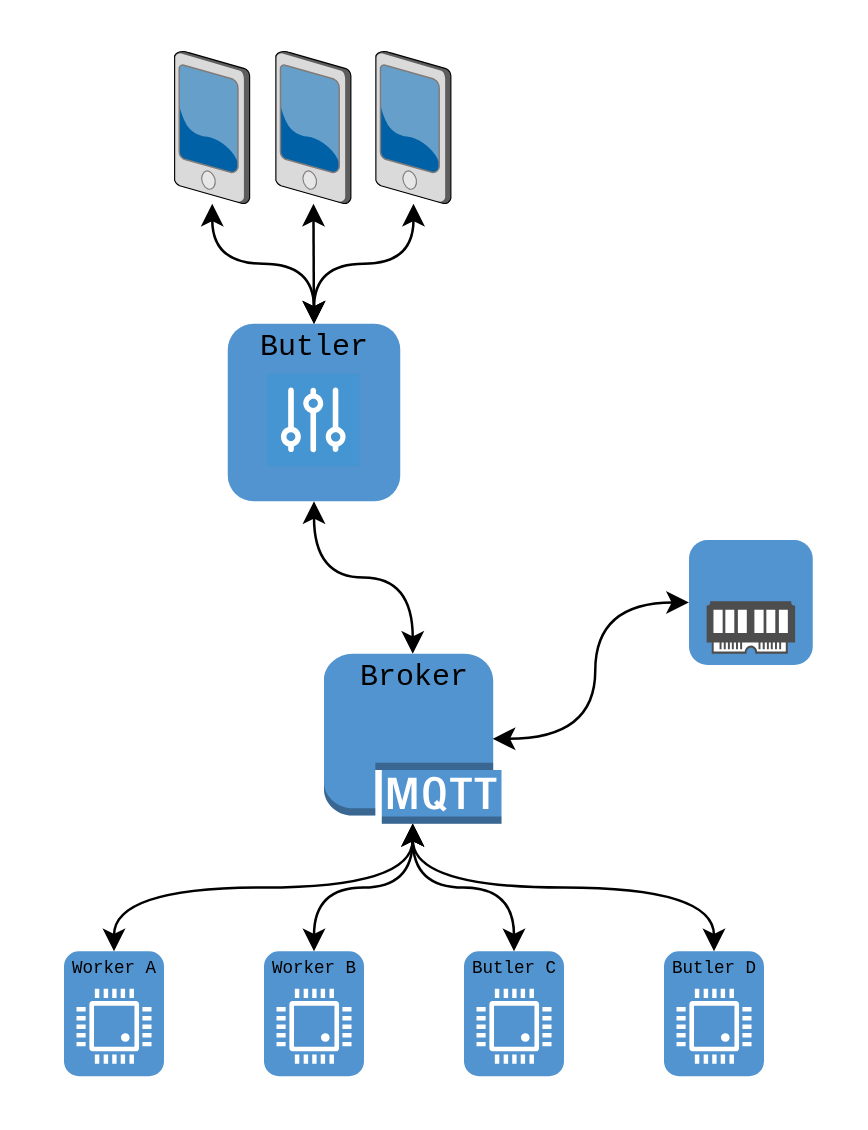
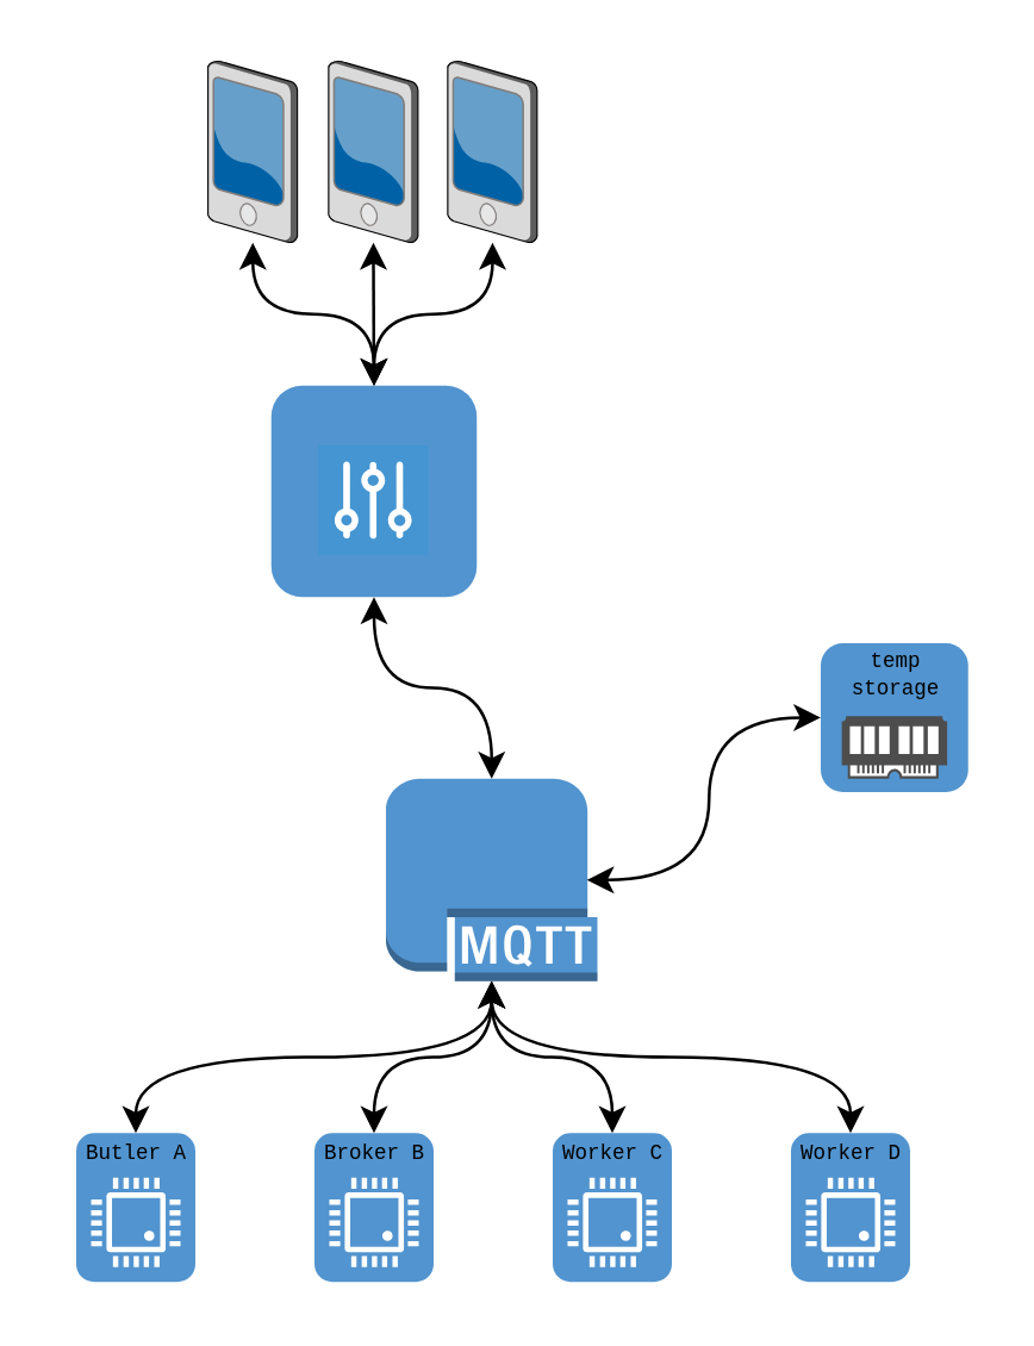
- <mxCell id="8" value="Butler" style="text;html=1;resizable=0;autosize=1;align=center;verticalAlign=middle;points=[];fillColor=none;strokeColor=none;rounded=0;fontFamily=Courier New;" parent="1" vertex="1"><mxGeometry x="94.75" y="129" width="60" height="20" as="geometry" /></mxCell>
+ <mxCell id="33" value="temp&lt;br style=&quot;font-size: 7px;&quot;&gt;storage" style="text;html=1;resizable=0;autosize=1;align=center;verticalAlign=middle;points=[];fillColor=none;strokeColor=none;rounded=0;fontFamily=Courier New;fontSize=7;" vertex="1" parent="1"><mxGeometry x="279.75" y="215.5" width="40" height="20" as="geometry" /></mxCell>
- <mxCell id="6" value="Broker" style="text;html=1;resizable=0;autosize=1;align=center;verticalAlign=middle;points=[];fillColor=none;strokeColor=none;rounded=0;fontFamily=Courier New;" parent="1" vertex="1"><mxGeometry x="134.5" y="261" width="60" height="20" as="geometry" /></mxCell>
- <mxCell id="12" value="&lt;font face=&quot;Courier New&quot;&gt;Worker A&lt;/font&gt;" style="text;html=1;resizable=0;autosize=1;align=center;verticalAlign=middle;points=[];fillColor=none;strokeColor=none;rounded=0;fontSize=7;" vertex="1" parent="1"><mxGeometry x="20" y="382" width="50" height="10" as="geometry" /></mxCell>
+ <mxCell id="12" value="&lt;font face=&quot;Courier New&quot;&gt;Butler A&lt;/font&gt;" style="text;html=1;resizable=0;autosize=1;align=center;verticalAlign=middle;points=[];fillColor=none;strokeColor=none;rounded=0;fontSize=7;" vertex="1" parent="1"><mxGeometry x="20" y="382" width="50" height="10" as="geometry" /></mxCell>
- <mxCell id="15" value="&lt;font face=&quot;Courier New&quot;&gt;Worker B&lt;/font&gt;" style="text;html=1;resizable=0;autosize=1;align=center;verticalAlign=middle;points=[];fillColor=none;strokeColor=none;rounded=0;fontSize=7;" vertex="1" parent="1"><mxGeometry x="100" y="382" width="50" height="10" as="geometry" /></mxCell>
+ <mxCell id="15" value="&lt;font face=&quot;Courier New&quot;&gt;Broker B&lt;/font&gt;" style="text;html=1;resizable=0;autosize=1;align=center;verticalAlign=middle;points=[];fillColor=none;strokeColor=none;rounded=0;fontSize=7;" vertex="1" parent="1"><mxGeometry x="100" y="382" width="50" height="10" as="geometry" /></mxCell>
- <mxCell id="19" value="&lt;font face=&quot;Courier New&quot;&gt;Butler C&lt;/font&gt;" style="text;html=1;resizable=0;autosize=1;align=center;verticalAlign=middle;points=[];fillColor=none;strokeColor=none;rounded=0;fontSize=7;" vertex="1" parent="1"><mxGeometry x="180" y="382" width="50" height="10" as="geometry" /></mxCell>
+ <mxCell id="19" value="&lt;font face=&quot;Courier New&quot;&gt;Worker C&lt;/font&gt;" style="text;html=1;resizable=0;autosize=1;align=center;verticalAlign=middle;points=[];fillColor=none;strokeColor=none;rounded=0;fontSize=7;" vertex="1" parent="1"><mxGeometry x="180" y="382" width="50" height="10" as="geometry" /></mxCell>
- <mxCell id="23" value="&lt;font face=&quot;Courier New&quot;&gt;Butler D&lt;/font&gt;" style="text;html=1;resizable=0;autosize=1;align=center;verticalAlign=middle;points=[];fillColor=none;strokeColor=none;rounded=0;fontSize=7;" vertex="1" parent="1"><mxGeometry x="260" y="382" width="50" height="10" as="geometry" /></mxCell>
+ <mxCell id="23" value="&lt;font face=&quot;Courier New&quot;&gt;Worker D&lt;/font&gt;" style="text;html=1;resizable=0;autosize=1;align=center;verticalAlign=middle;points=[];fillColor=none;strokeColor=none;rounded=0;fontSize=7;" vertex="1" parent="1"><mxGeometry x="260" y="382" width="50" height="10" as="geometry" /></mxCell>
